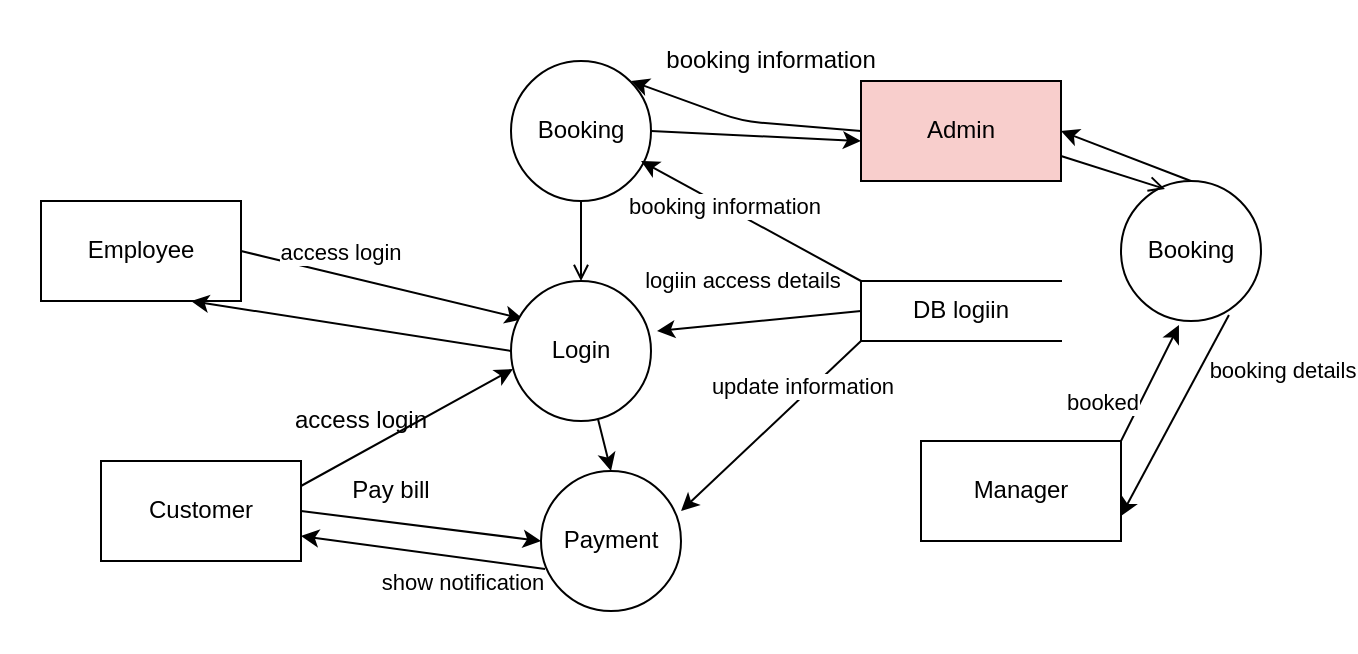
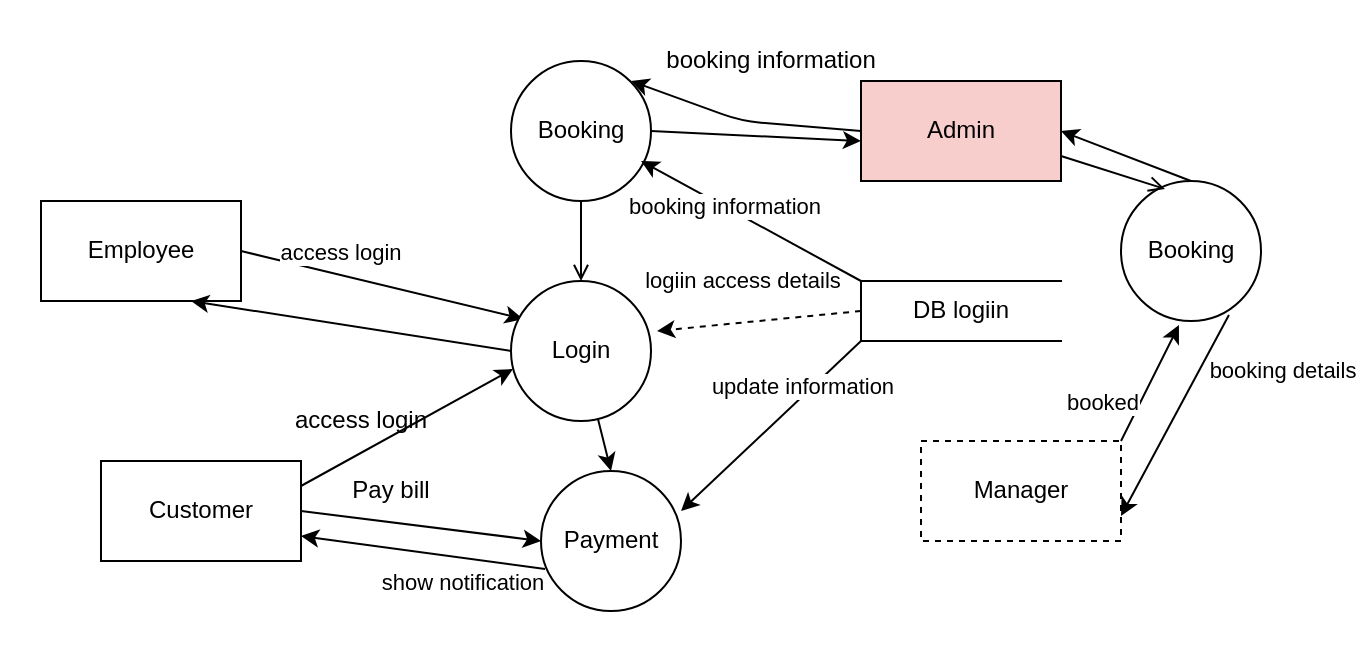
- <mxCell id="14" value="" style="endArrow=classic;html=1;exitX=0;exitY=0.5;exitDx=0;exitDy=0;entryX=1.043;entryY=0.357;entryDx=0;entryDy=0;entryPerimeter=0;exitPerimeter=0;" edge="1" parent="1" source="13" target="11"><mxGeometry width="50" height="50" relative="1" as="geometry"><mxPoint x="370" y="160" as="sourcePoint" /><mxPoint x="420" y="110" as="targetPoint" /></mxGeometry></mxCell>
+ <mxCell id="14" value="" style="endArrow=classic;html=1;exitX=0;exitY=0.5;exitDx=0;exitDy=0;entryX=1.043;entryY=0.357;entryDx=0;entryDy=0;entryPerimeter=0;exitPerimeter=0;dashed=1;" edge="1" parent="1" source="13" target="11"><mxGeometry width="50" height="50" relative="1" as="geometry"><mxPoint x="370" y="160" as="sourcePoint" /><mxPoint x="420" y="110" as="targetPoint" /></mxGeometry></mxCell>
- <mxCell id="8" value="Manager" style="html=1;dashed=0;whitespace=wrap;" vertex="1" parent="1"><mxGeometry x="460" y="220" width="100" height="50" as="geometry" /></mxCell>
+ <mxCell id="8" value="Manager" style="html=1;dashed=1;whitespace=wrap;" vertex="1" parent="1"><mxGeometry x="460" y="220" width="100" height="50" as="geometry" /></mxCell>
